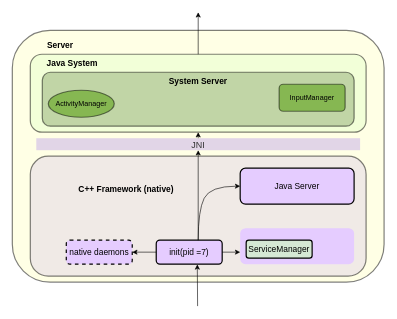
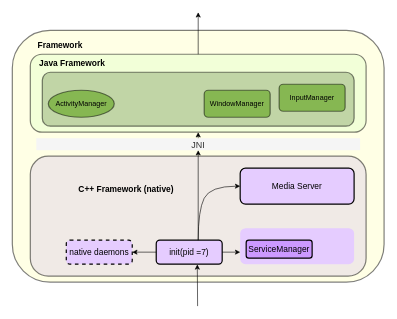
- <mxCell id="18" value="Server" style="text;html=1;align=center;verticalAlign=middle;whiteSpace=wrap;rounded=0;fontStyle=1;fontSize=14;" vertex="1" parent="1"><mxGeometry x="70" y="60" width="60" height="30" as="geometry" /></mxCell>
+ <mxCell id="18" value="Framework" style="text;html=1;align=center;verticalAlign=middle;whiteSpace=wrap;rounded=0;fontStyle=1;fontSize=14;" vertex="1" parent="1"><mxGeometry x="70" y="60" width="60" height="30" as="geometry" /></mxCell>
- <mxCell id="19" value="Java System" style="text;html=1;align=center;verticalAlign=middle;whiteSpace=wrap;rounded=0;fontStyle=1;fontSize=14;" vertex="1" parent="1"><mxGeometry x="50" y="90" width="140" height="30" as="geometry" /></mxCell>
+ <mxCell id="19" value="Java Framework" style="text;html=1;align=center;verticalAlign=middle;whiteSpace=wrap;rounded=0;fontStyle=1;fontSize=14;" vertex="1" parent="1"><mxGeometry x="50" y="90" width="140" height="30" as="geometry" /></mxCell>
- <mxCell id="24" value="System Server" style="text;html=1;align=center;verticalAlign=middle;whiteSpace=wrap;rounded=0;fontStyle=1;fontSize=14;" vertex="1" parent="1"><mxGeometry x="260" y="120" width="140" height="30" as="geometry" /></mxCell>
+ <mxCell id="22" value="WindowManager" style="rounded=1;whiteSpace=wrap;html=1;strokeWidth=2;fillColor=#4D9900;opacity=50;" vertex="1" parent="1"><mxGeometry x="340" y="150" width="110" height="45" as="geometry" /></mxCell>
- <mxCell id="11" value="JNI" style="rounded=0;whiteSpace=wrap;html=1;fillColor=#e1d5e7;fontColor=#333333;strokeColor=none;fontSize=15;" vertex="1" parent="1"><mxGeometry x="60" y="230" width="540" height="20" as="geometry" /></mxCell>
+ <mxCell id="11" value="JNI" style="rounded=0;whiteSpace=wrap;html=1;fillColor=#f5f5f5;fontColor=#333333;strokeColor=none;fontSize=15;" vertex="1" parent="1"><mxGeometry x="60" y="230" width="540" height="20" as="geometry" /></mxCell>
- <mxCell id="10" value="Java Server" style="rounded=1;whiteSpace=wrap;html=1;strokeWidth=2;fillColor=#E5CCFF;fontSize=14;strokeColor=default;" vertex="1" parent="1"><mxGeometry x="400" y="280" width="190" height="60" as="geometry" /></mxCell>
+ <mxCell id="10" value="Media Server" style="rounded=1;whiteSpace=wrap;html=1;strokeWidth=2;fillColor=#E5CCFF;fontSize=14;strokeColor=default;" vertex="1" parent="1"><mxGeometry x="400" y="280" width="190" height="60" as="geometry" /></mxCell>
- <mxCell id="8" value="ServiceManager" style="rounded=1;whiteSpace=wrap;html=1;strokeWidth=2;fillColor=#d5e8d4;fontSize=14;" vertex="1" parent="1"><mxGeometry x="410" y="400" width="110" height="30" as="geometry" /></mxCell>
+ <mxCell id="8" value="ServiceManager" style="rounded=1;whiteSpace=wrap;html=1;strokeWidth=2;fillColor=#CC99FF;fontSize=14;" vertex="1" parent="1"><mxGeometry x="410" y="400" width="110" height="30" as="geometry" /></mxCell>
